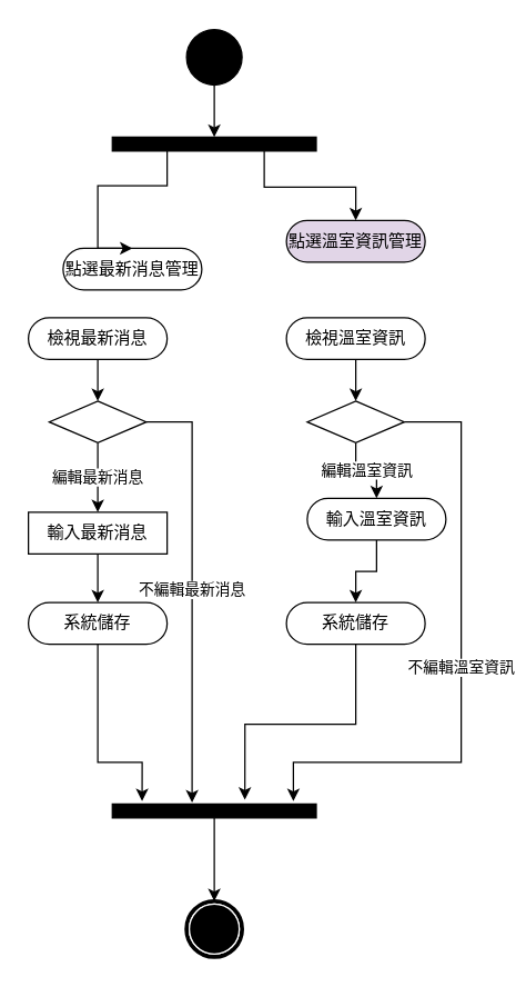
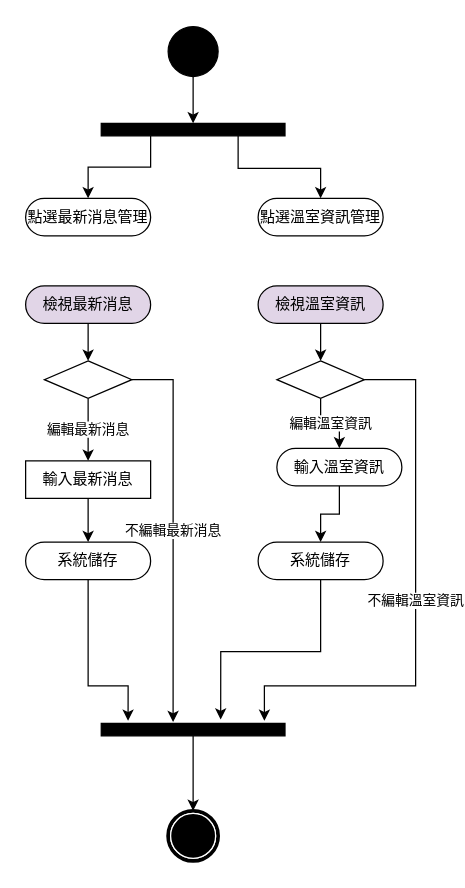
- <mxCell id="14" value="點選溫室資訊管理" style="rounded=1;whiteSpace=wrap;html=1;shadow=0;comic=0;labelBackgroundColor=none;strokeWidth=1;fontFamily=Verdana;fontSize=12;align=center;arcSize=50;fillColor=#e1d5e7;" vertex="1" parent="1"><mxGeometry x="206" y="158" width="100" height="30" as="geometry" /></mxCell>
+ <mxCell id="14" value="點選溫室資訊管理" style="rounded=1;whiteSpace=wrap;html=1;shadow=0;comic=0;labelBackgroundColor=none;strokeWidth=1;fontFamily=Verdana;fontSize=12;align=center;arcSize=50;" vertex="1" parent="1"><mxGeometry x="206" y="158" width="100" height="30" as="geometry" /></mxCell>
- <mxCell id="2" value="點選最新消息管理" style="rounded=1;whiteSpace=wrap;html=1;shadow=0;comic=0;labelBackgroundColor=none;strokeWidth=1;fontFamily=Verdana;fontSize=12;align=center;arcSize=50;" parent="1" vertex="1"><mxGeometry x="45" y="178" width="100" height="30" as="geometry" /></mxCell>
+ <mxCell id="2" value="點選最新消息管理" style="rounded=1;whiteSpace=wrap;html=1;shadow=0;comic=0;labelBackgroundColor=none;strokeWidth=1;fontFamily=Verdana;fontSize=12;align=center;arcSize=50;" parent="1" vertex="1"><mxGeometry x="20" y="158" width="100" height="30" as="geometry" /></mxCell>
- <mxCell id="5" value="檢視最新消息" style="rounded=1;whiteSpace=wrap;html=1;shadow=0;comic=0;labelBackgroundColor=none;strokeWidth=1;fontFamily=Verdana;fontSize=12;align=center;arcSize=50;" parent="1" vertex="1"><mxGeometry x="20" y="228" width="100" height="30" as="geometry" /></mxCell>
+ <mxCell id="5" value="檢視最新消息" style="rounded=1;whiteSpace=wrap;html=1;shadow=0;comic=0;labelBackgroundColor=none;strokeWidth=1;fontFamily=Verdana;fontSize=12;align=center;arcSize=50;fillColor=#e1d5e7;" parent="1" vertex="1"><mxGeometry x="20" y="228" width="100" height="30" as="geometry" /></mxCell>
- <mxCell id="17" value="檢視溫室資訊" style="rounded=1;whiteSpace=wrap;html=1;shadow=0;comic=0;labelBackgroundColor=none;strokeWidth=1;fontFamily=Verdana;fontSize=12;align=center;arcSize=50;" vertex="1" parent="1"><mxGeometry x="206" y="228" width="100" height="30" as="geometry" /></mxCell>
+ <mxCell id="17" value="檢視溫室資訊" style="rounded=1;whiteSpace=wrap;html=1;shadow=0;comic=0;labelBackgroundColor=none;strokeWidth=1;fontFamily=Verdana;fontSize=12;align=center;arcSize=50;fillColor=#e1d5e7;" vertex="1" parent="1"><mxGeometry x="206" y="228" width="100" height="30" as="geometry" /></mxCell>
